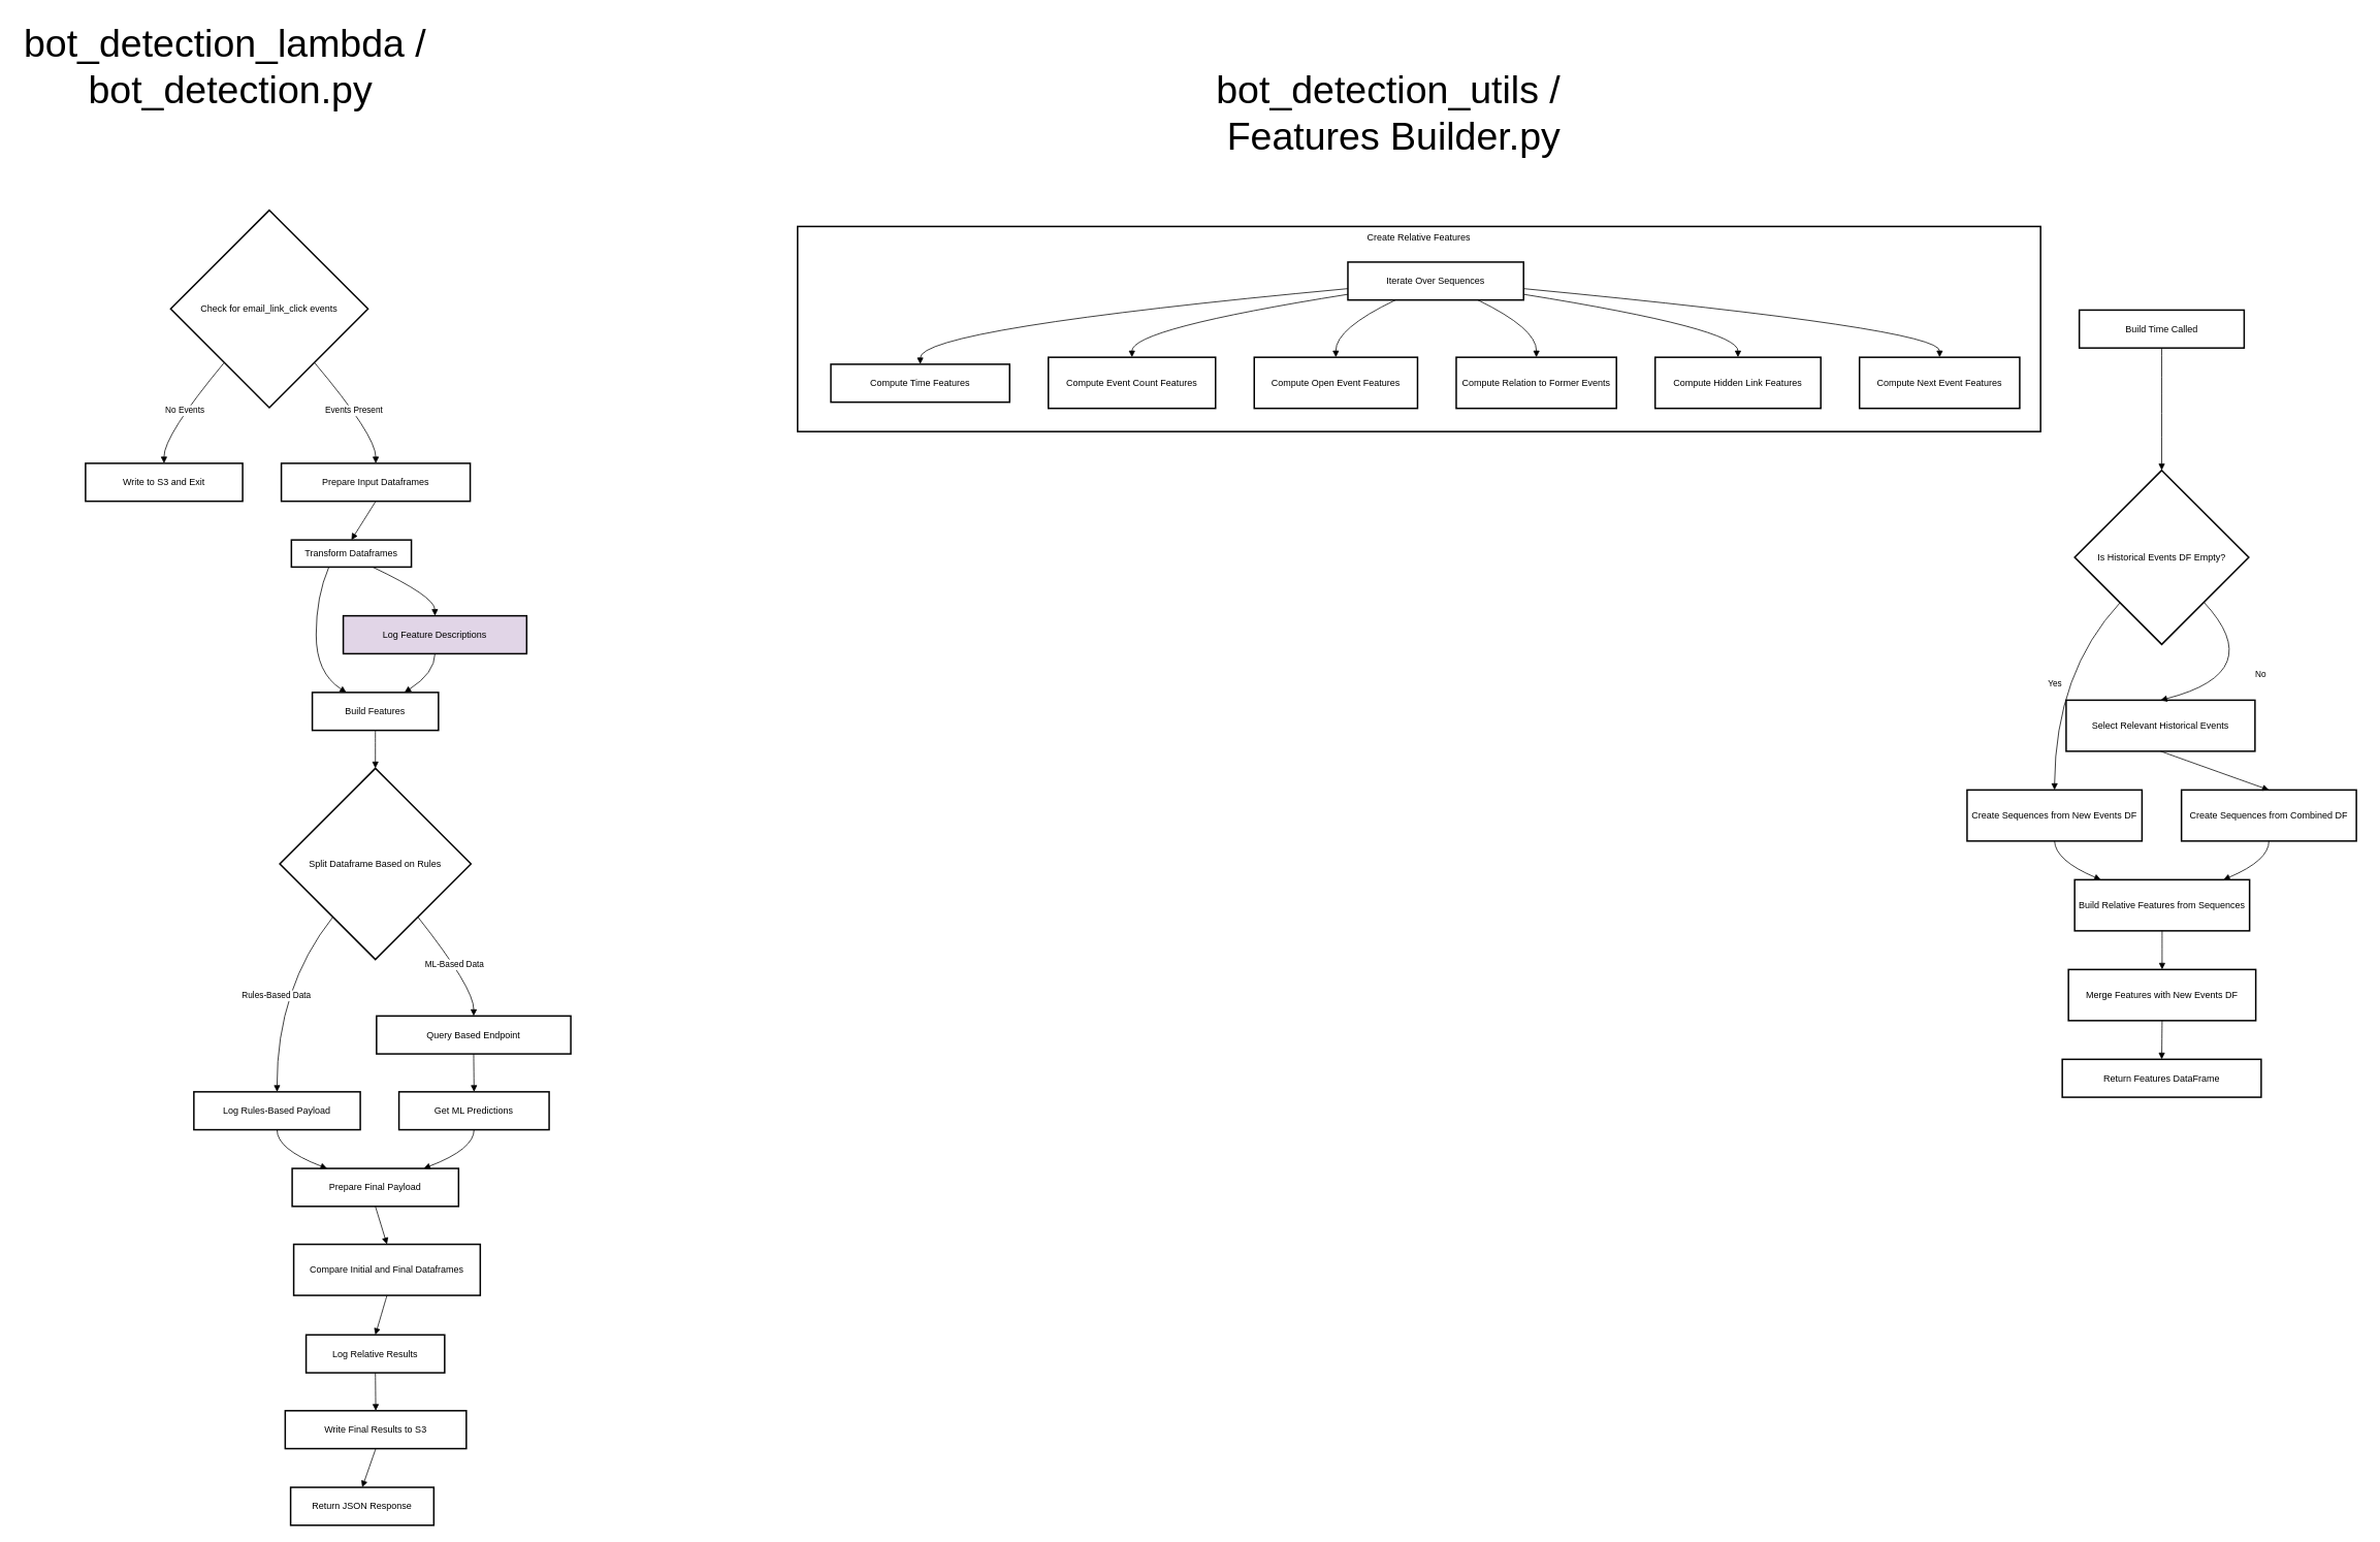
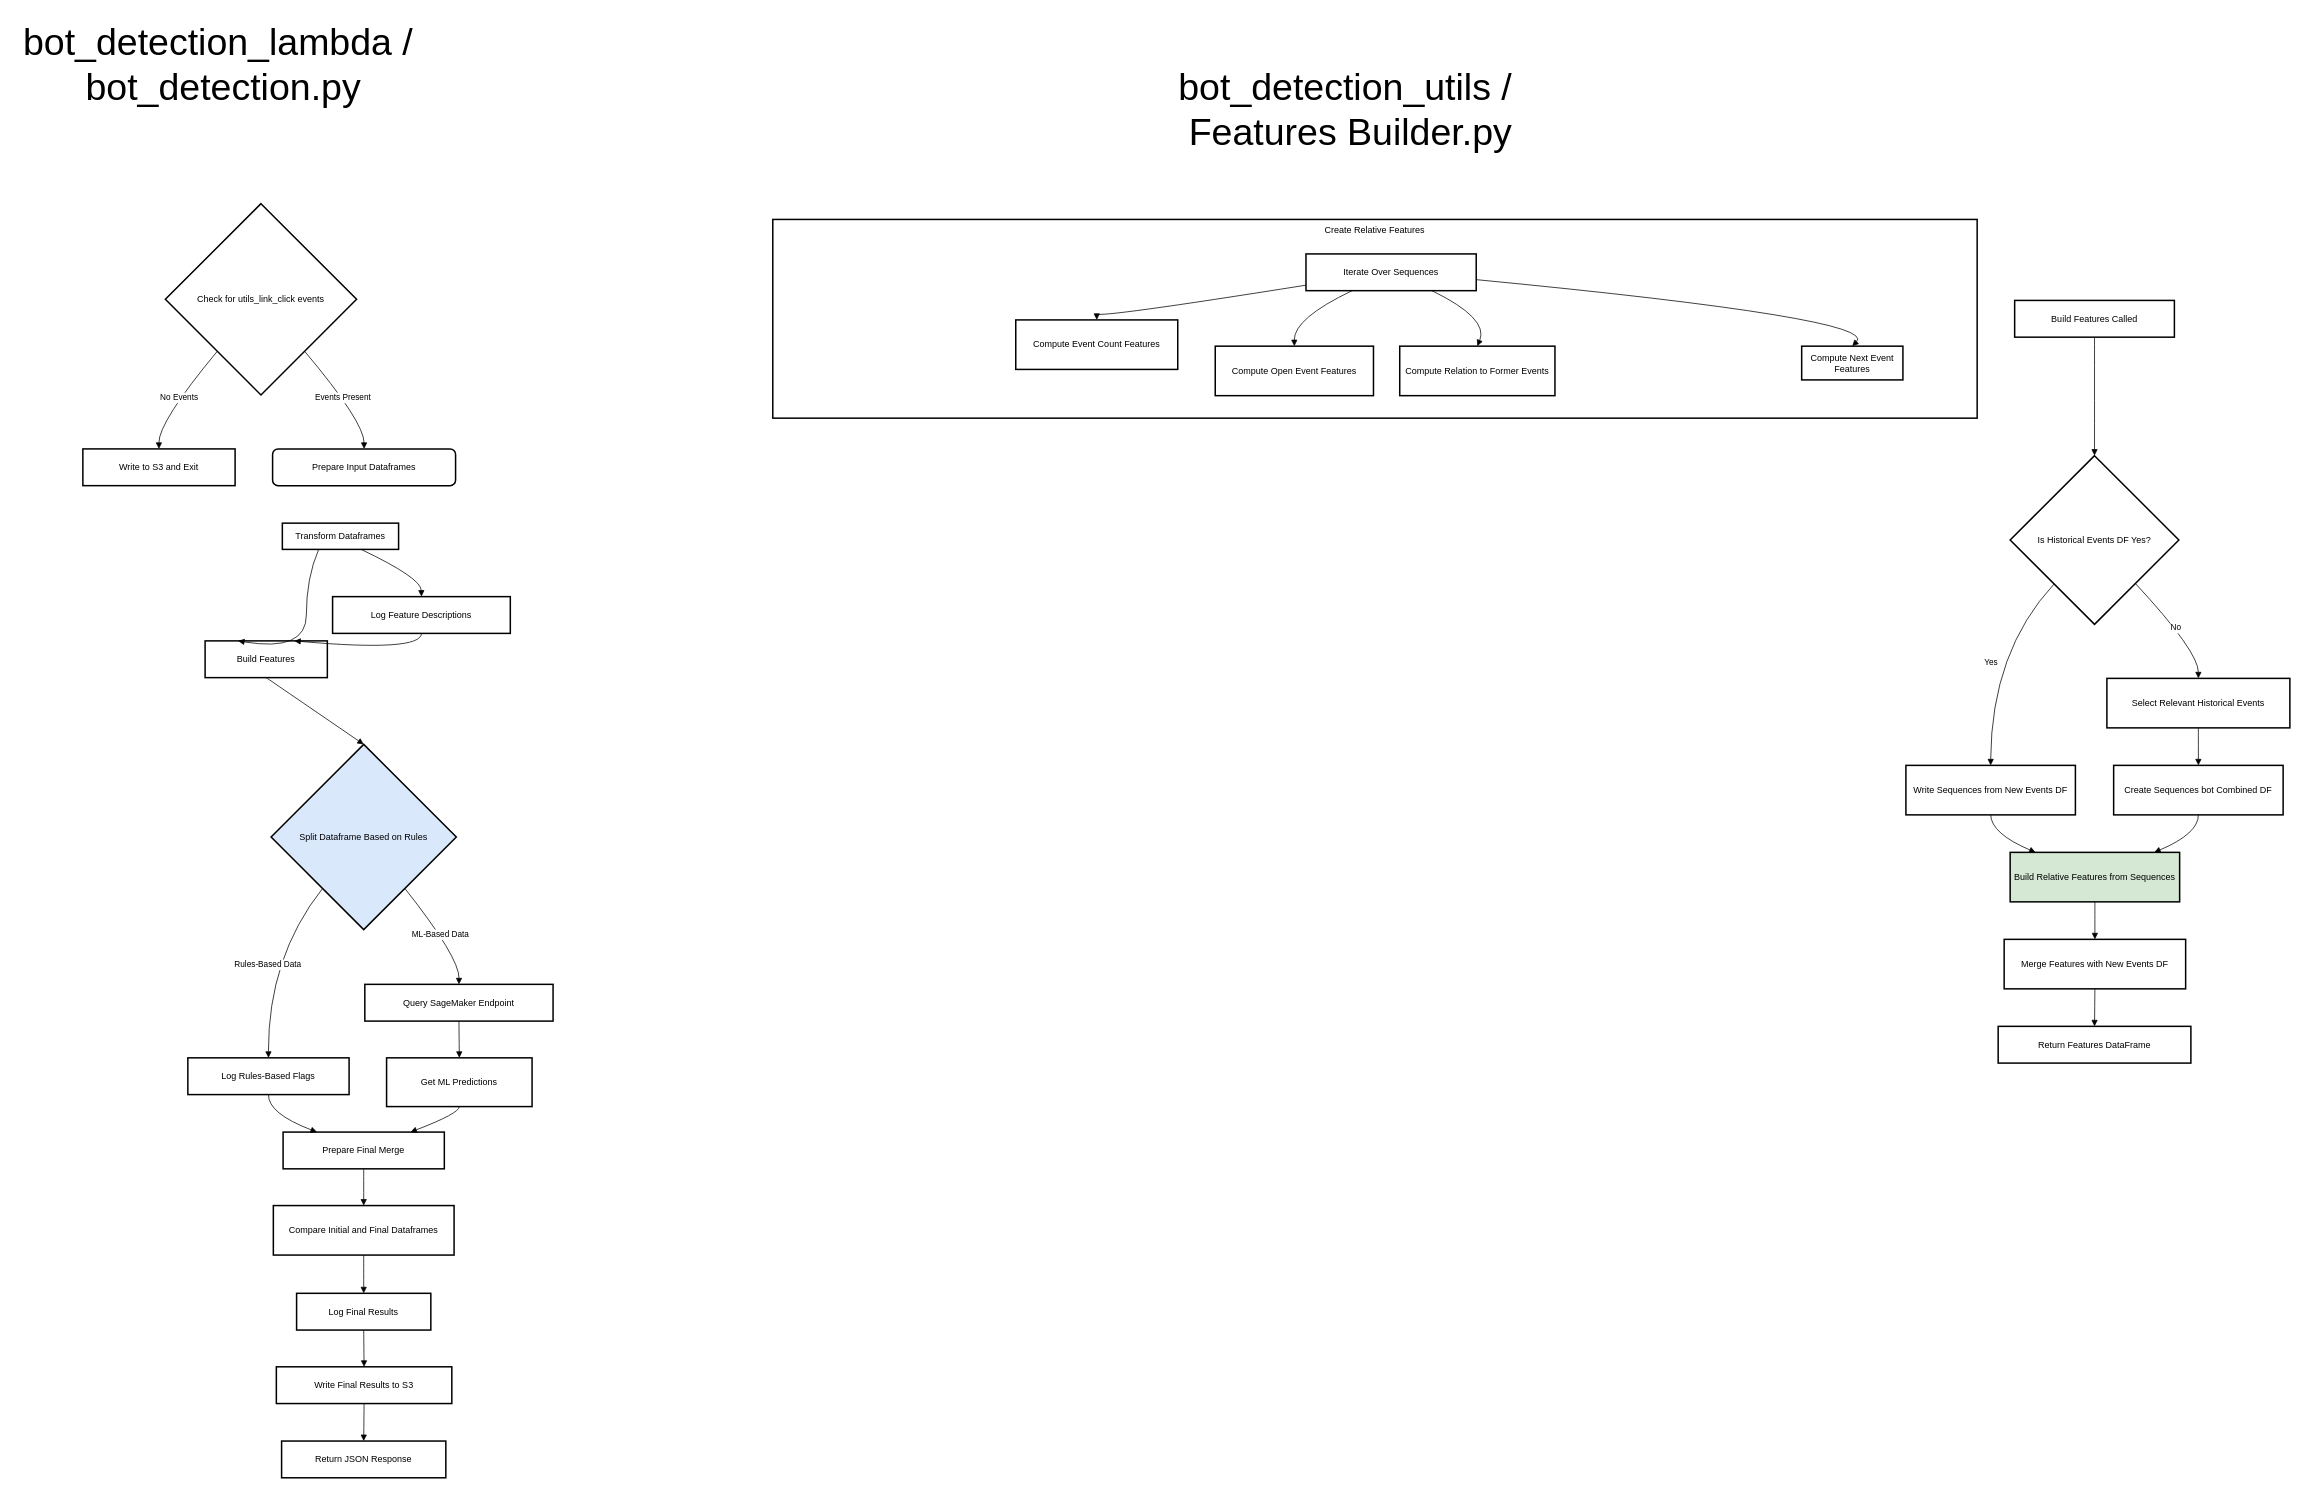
- <mxCell id="2" value="Check for email_link_click events" style="rhombus;strokeWidth=2;whiteSpace=wrap;" vertex="1" parent="1"><mxGeometry x="220" y="271" width="255" height="255" as="geometry" /></mxCell>
+ <mxCell id="2" value="Check for utils_link_click events" style="rhombus;strokeWidth=2;whiteSpace=wrap;" vertex="1" parent="1"><mxGeometry x="220" y="271" width="255" height="255" as="geometry" /></mxCell>
- <mxCell id="41" value="" style="curved=1;startArrow=none;endArrow=block;exitX=0;exitY=0.7;entryX=0.5;entryY=0;rounded=0;" edge="1" parent="33" source="34" target="35"><mxGeometry relative="1" as="geometry"><Array as="points"><mxPoint x="158" y="132" /></Array></mxGeometry></mxCell>
- <mxCell id="45" value="" style="curved=1;startArrow=none;endArrow=block;exitX=1;exitY=0.85;entryX=0.5;entryY=0;rounded=0;" edge="1" parent="33" source="34" target="39"><mxGeometry relative="1" as="geometry"><Array as="points"><mxPoint x="1215" y="132" /></Array></mxGeometry></mxCell>
- <mxCell id="47" value="Build Time Called" style="whiteSpace=wrap;strokeWidth=2;" vertex="1" parent="1"><mxGeometry x="2686" y="400" width="213" height="49" as="geometry" /></mxCell>
+ <mxCell id="47" value="Build Features Called" style="whiteSpace=wrap;strokeWidth=2;" vertex="1" parent="1"><mxGeometry x="2686" y="400" width="213" height="49" as="geometry" /></mxCell>
- <mxCell id="35" value="Compute Time Features" style="whiteSpace=wrap;strokeWidth=2;" vertex="1" parent="33"><mxGeometry x="43" y="178" width="231" height="49" as="geometry" /></mxCell>
- <mxCell id="36" value="Compute Event Count Features" style="whiteSpace=wrap;strokeWidth=2;" vertex="1" parent="33"><mxGeometry x="324" y="169" width="216" height="66" as="geometry" /></mxCell>
+ <mxCell id="36" value="Compute Event Count Features" style="whiteSpace=wrap;strokeWidth=2;" vertex="1" parent="33"><mxGeometry x="324" y="134" width="216" height="66" as="geometry" /></mxCell>
- <mxCell id="38" value="Compute Relation to Former Events" style="whiteSpace=wrap;strokeWidth=2;" vertex="1" parent="33"><mxGeometry x="851" y="169" width="207" height="66" as="geometry" /></mxCell>
+ <mxCell id="38" value="Compute Relation to Former Events" style="whiteSpace=wrap;strokeWidth=2;" vertex="1" parent="33"><mxGeometry x="836" y="169" width="207" height="66" as="geometry" /></mxCell>
- <mxCell id="39" value="Compute Hidden Link Features" style="whiteSpace=wrap;strokeWidth=2;" vertex="1" parent="33"><mxGeometry x="1108" y="169" width="214" height="66" as="geometry" /></mxCell>
- <mxCell id="40" value="Compute Next Event Features" style="whiteSpace=wrap;strokeWidth=2;" vertex="1" parent="33"><mxGeometry x="1372" y="169" width="207" height="66" as="geometry" /></mxCell>
+ <mxCell id="40" value="Compute Next Event Features" style="whiteSpace=wrap;strokeWidth=2;" vertex="1" parent="33"><mxGeometry x="1372" y="169" width="135" height="45" as="geometry" /></mxCell>
- <mxCell id="4" value="Prepare Input Dataframes" style="whiteSpace=wrap;strokeWidth=2;" vertex="1" parent="1"><mxGeometry x="363" y="598" width="244" height="49" as="geometry" /></mxCell>
+ <mxCell id="4" value="Prepare Input Dataframes" style="whiteSpace=wrap;strokeWidth=2;rounded=1;" vertex="1" parent="1"><mxGeometry x="363" y="598" width="244" height="49" as="geometry" /></mxCell>
- <mxCell id="19" value="" style="curved=1;startArrow=none;endArrow=block;exitX=0.5;exitY=1;entryX=0.5;entryY=0;rounded=0;" edge="1" parent="1" source="4" target="5"><mxGeometry relative="1" as="geometry"><Array as="points" /></mxGeometry></mxCell>
- <mxCell id="48" value="Is Historical Events DF Empty?" style="rhombus;strokeWidth=2;whiteSpace=wrap;" vertex="1" parent="1"><mxGeometry x="2680" y="607" width="225" height="225" as="geometry" /></mxCell>
+ <mxCell id="48" value="Is Historical Events DF Yes?" style="rhombus;strokeWidth=2;whiteSpace=wrap;" vertex="1" parent="1"><mxGeometry x="2680" y="607" width="225" height="225" as="geometry" /></mxCell>
- <mxCell id="16" value="Log Feature Descriptions" style="whiteSpace=wrap;strokeWidth=2;fillColor=#e1d5e7;" vertex="1" parent="1"><mxGeometry x="443" y="795" width="237" height="49" as="geometry" /></mxCell>
+ <mxCell id="16" value="Log Feature Descriptions" style="whiteSpace=wrap;strokeWidth=2;" vertex="1" parent="1"><mxGeometry x="443" y="795" width="237" height="49" as="geometry" /></mxCell>
- <mxCell id="6" value="Build Features" style="whiteSpace=wrap;strokeWidth=2;" vertex="1" parent="1"><mxGeometry x="403" y="894" width="163" height="49" as="geometry" /></mxCell>
+ <mxCell id="6" value="Build Features" style="whiteSpace=wrap;strokeWidth=2;" vertex="1" parent="1"><mxGeometry x="273" y="854" width="163" height="49" as="geometry" /></mxCell>
- <mxCell id="50" value="Select Relevant Historical Events" style="whiteSpace=wrap;strokeWidth=2;" vertex="1" parent="1"><mxGeometry x="2669" y="904" width="244" height="66" as="geometry" /></mxCell>
+ <mxCell id="50" value="Select Relevant Historical Events" style="whiteSpace=wrap;strokeWidth=2;" vertex="1" parent="1"><mxGeometry x="2809" y="904" width="244" height="66" as="geometry" /></mxCell>
- <mxCell id="49" value="Create Sequences from New Events DF" style="whiteSpace=wrap;strokeWidth=2;" vertex="1" parent="1"><mxGeometry x="2541" y="1020" width="226" height="66" as="geometry" /></mxCell>
+ <mxCell id="49" value="Write Sequences from New Events DF" style="whiteSpace=wrap;strokeWidth=2;" vertex="1" parent="1"><mxGeometry x="2541" y="1020" width="226" height="66" as="geometry" /></mxCell>
- <mxCell id="51" value="Create Sequences from Combined DF" style="whiteSpace=wrap;strokeWidth=2;" vertex="1" parent="1"><mxGeometry x="2818" y="1020" width="226" height="66" as="geometry" /></mxCell>
+ <mxCell id="51" value="Create Sequences bot Combined DF" style="whiteSpace=wrap;strokeWidth=2;" vertex="1" parent="1"><mxGeometry x="2818" y="1020" width="226" height="66" as="geometry" /></mxCell>
- <mxCell id="7" value="Split Dataframe Based on Rules" style="rhombus;strokeWidth=2;whiteSpace=wrap;" vertex="1" parent="1"><mxGeometry x="361" y="992" width="247" height="247" as="geometry" /></mxCell>
+ <mxCell id="7" value="Split Dataframe Based on Rules" style="rhombus;strokeWidth=2;whiteSpace=wrap;fillColor=#dae8fc;" vertex="1" parent="1"><mxGeometry x="361" y="992" width="247" height="247" as="geometry" /></mxCell>
- <mxCell id="52" value="Build Relative Features from Sequences" style="whiteSpace=wrap;strokeWidth=2;" vertex="1" parent="1"><mxGeometry x="2680" y="1136" width="226" height="66" as="geometry" /></mxCell>
+ <mxCell id="52" value="Build Relative Features from Sequences" style="whiteSpace=wrap;strokeWidth=2;fillColor=#d5e8d4;" vertex="1" parent="1"><mxGeometry x="2680" y="1136" width="226" height="66" as="geometry" /></mxCell>
- <mxCell id="9" value="Query Based Endpoint" style="whiteSpace=wrap;strokeWidth=2;" vertex="1" parent="1"><mxGeometry x="486" y="1312" width="251" height="49" as="geometry" /></mxCell>
+ <mxCell id="9" value="Query SageMaker Endpoint" style="whiteSpace=wrap;strokeWidth=2;" vertex="1" parent="1"><mxGeometry x="486" y="1312" width="251" height="49" as="geometry" /></mxCell>
- <mxCell id="10" value="Get ML Predictions" style="whiteSpace=wrap;strokeWidth=2;" vertex="1" parent="1"><mxGeometry x="515" y="1410" width="194" height="49" as="geometry" /></mxCell>
+ <mxCell id="10" value="Get ML Predictions" style="whiteSpace=wrap;strokeWidth=2;" vertex="1" parent="1"><mxGeometry x="515" y="1410" width="194" height="65" as="geometry" /></mxCell>
- <mxCell id="8" value="Log Rules-Based Payload" style="whiteSpace=wrap;strokeWidth=2;" vertex="1" parent="1"><mxGeometry x="250" y="1410" width="215" height="49" as="geometry" /></mxCell>
+ <mxCell id="8" value="Log Rules-Based Flags" style="whiteSpace=wrap;strokeWidth=2;" vertex="1" parent="1"><mxGeometry x="250" y="1410" width="215" height="49" as="geometry" /></mxCell>
- <mxCell id="11" value="Prepare Final Payload" style="whiteSpace=wrap;strokeWidth=2;" vertex="1" parent="1"><mxGeometry x="377" y="1509" width="215" height="49" as="geometry" /></mxCell>
+ <mxCell id="11" value="Prepare Final Merge" style="whiteSpace=wrap;strokeWidth=2;" vertex="1" parent="1"><mxGeometry x="377" y="1509" width="215" height="49" as="geometry" /></mxCell>
- <mxCell id="12" value="Compare Initial and Final Dataframes" style="whiteSpace=wrap;strokeWidth=2;" vertex="1" parent="1"><mxGeometry x="379" y="1607" width="241" height="66" as="geometry" /></mxCell>
+ <mxCell id="12" value="Compare Initial and Final Dataframes" style="whiteSpace=wrap;strokeWidth=2;" vertex="1" parent="1"><mxGeometry x="364" y="1607" width="241" height="66" as="geometry" /></mxCell>
- <mxCell id="13" value="Log Relative Results" style="whiteSpace=wrap;strokeWidth=2;" vertex="1" parent="1"><mxGeometry x="395" y="1724" width="179" height="49" as="geometry" /></mxCell>
+ <mxCell id="13" value="Log Final Results" style="whiteSpace=wrap;strokeWidth=2;" vertex="1" parent="1"><mxGeometry x="395" y="1724" width="179" height="49" as="geometry" /></mxCell>
- <mxCell id="15" value="Return JSON Response" style="whiteSpace=wrap;strokeWidth=2;" vertex="1" parent="1"><mxGeometry x="375" y="1921" width="185" height="49" as="geometry" /></mxCell>
+ <mxCell id="15" value="Return JSON Response" style="whiteSpace=wrap;strokeWidth=2;" vertex="1" parent="1"><mxGeometry x="375" y="1921" width="219" height="49" as="geometry" /></mxCell>
